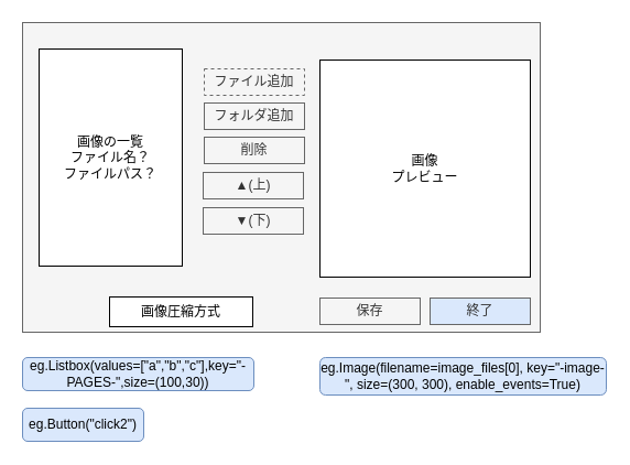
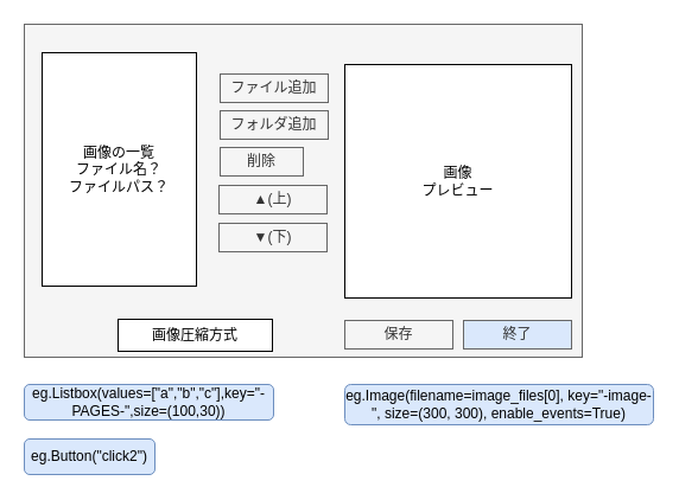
- <mxCell id="5" value="ファイル追加" style="rounded=0;whiteSpace=wrap;html=1;fillColor=#f5f5f5;fontColor=#333333;strokeColor=#666666;dashed=1;" vertex="1" parent="1"><mxGeometry x="185" y="62" width="91" height="24" as="geometry" /></mxCell>
+ <mxCell id="5" value="ファイル追加" style="rounded=0;whiteSpace=wrap;html=1;fillColor=#f5f5f5;fontColor=#333333;strokeColor=#666666;" vertex="1" parent="1"><mxGeometry x="185" y="62" width="91" height="24" as="geometry" /></mxCell>
- <mxCell id="7" value="削除" style="rounded=0;whiteSpace=wrap;html=1;fillColor=#f5f5f5;fontColor=#333333;strokeColor=#666666;" vertex="1" parent="1"><mxGeometry x="185" y="124" width="91" height="24" as="geometry" /></mxCell>
+ <mxCell id="7" value="削除" style="rounded=0;whiteSpace=wrap;html=1;fillColor=#f5f5f5;fontColor=#333333;strokeColor=#666666;" vertex="1" parent="1"><mxGeometry x="185" y="124" width="70" height="24" as="geometry" /></mxCell>
